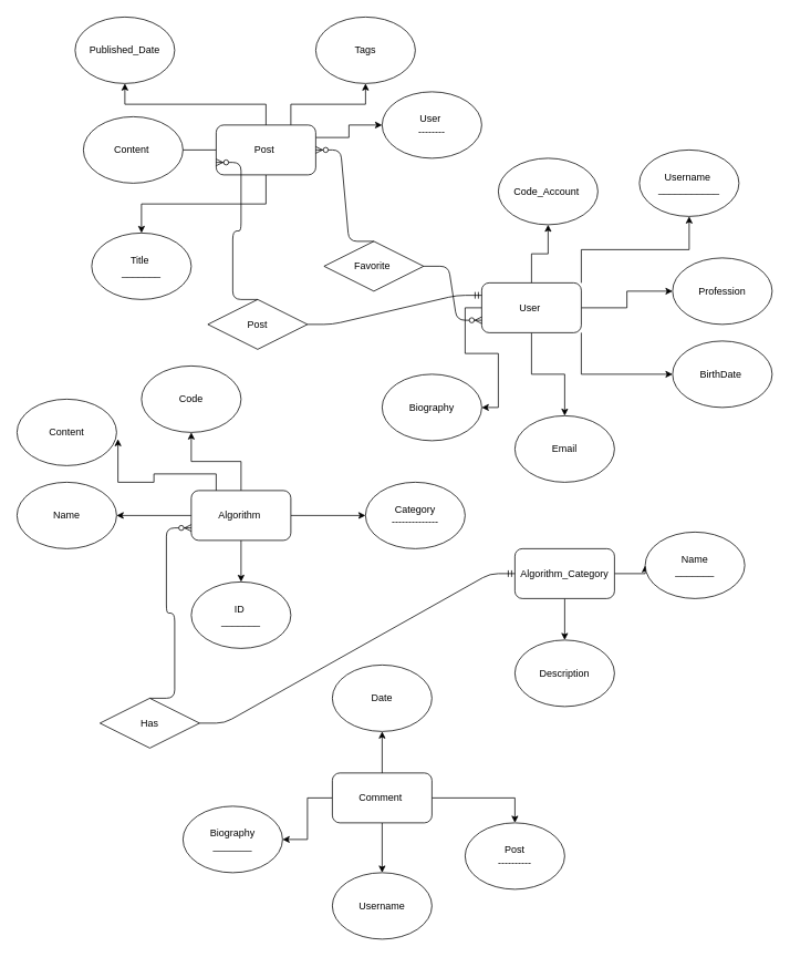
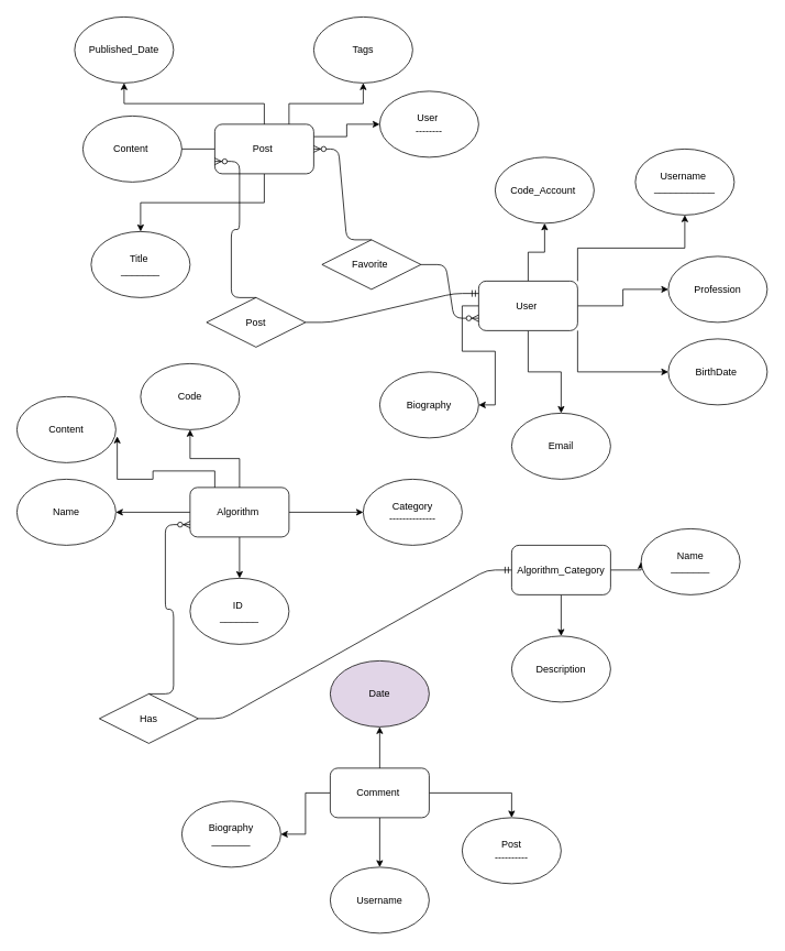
- <mxCell id="50" value="Date" style="ellipse;whiteSpace=wrap;html=1;" vertex="1" parent="1"><mxGeometry x="400" y="800" width="120" height="80" as="geometry" /></mxCell>
+ <mxCell id="50" value="Date" style="ellipse;whiteSpace=wrap;html=1;fillColor=#e1d5e7;" vertex="1" parent="1"><mxGeometry x="400" y="800" width="120" height="80" as="geometry" /></mxCell>
